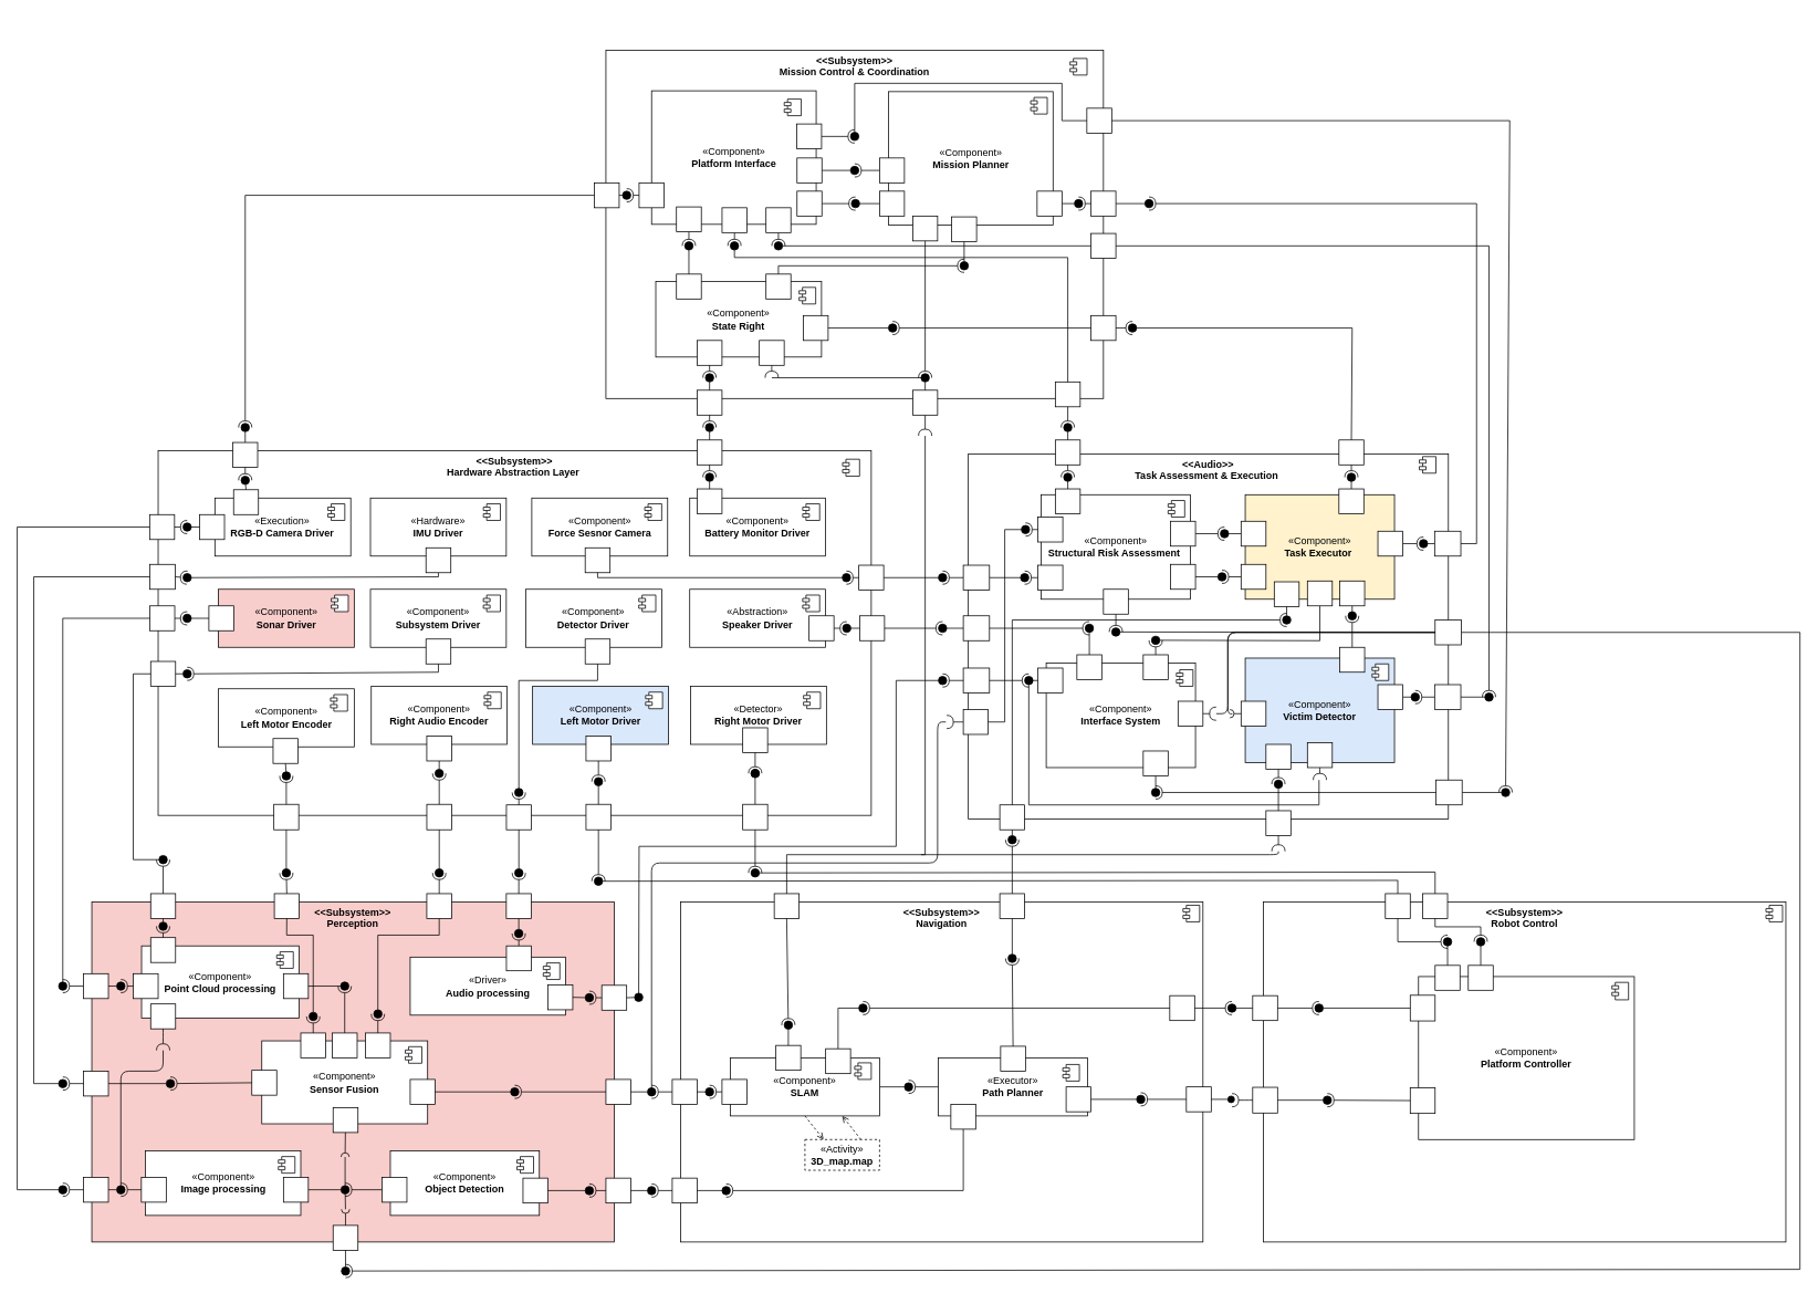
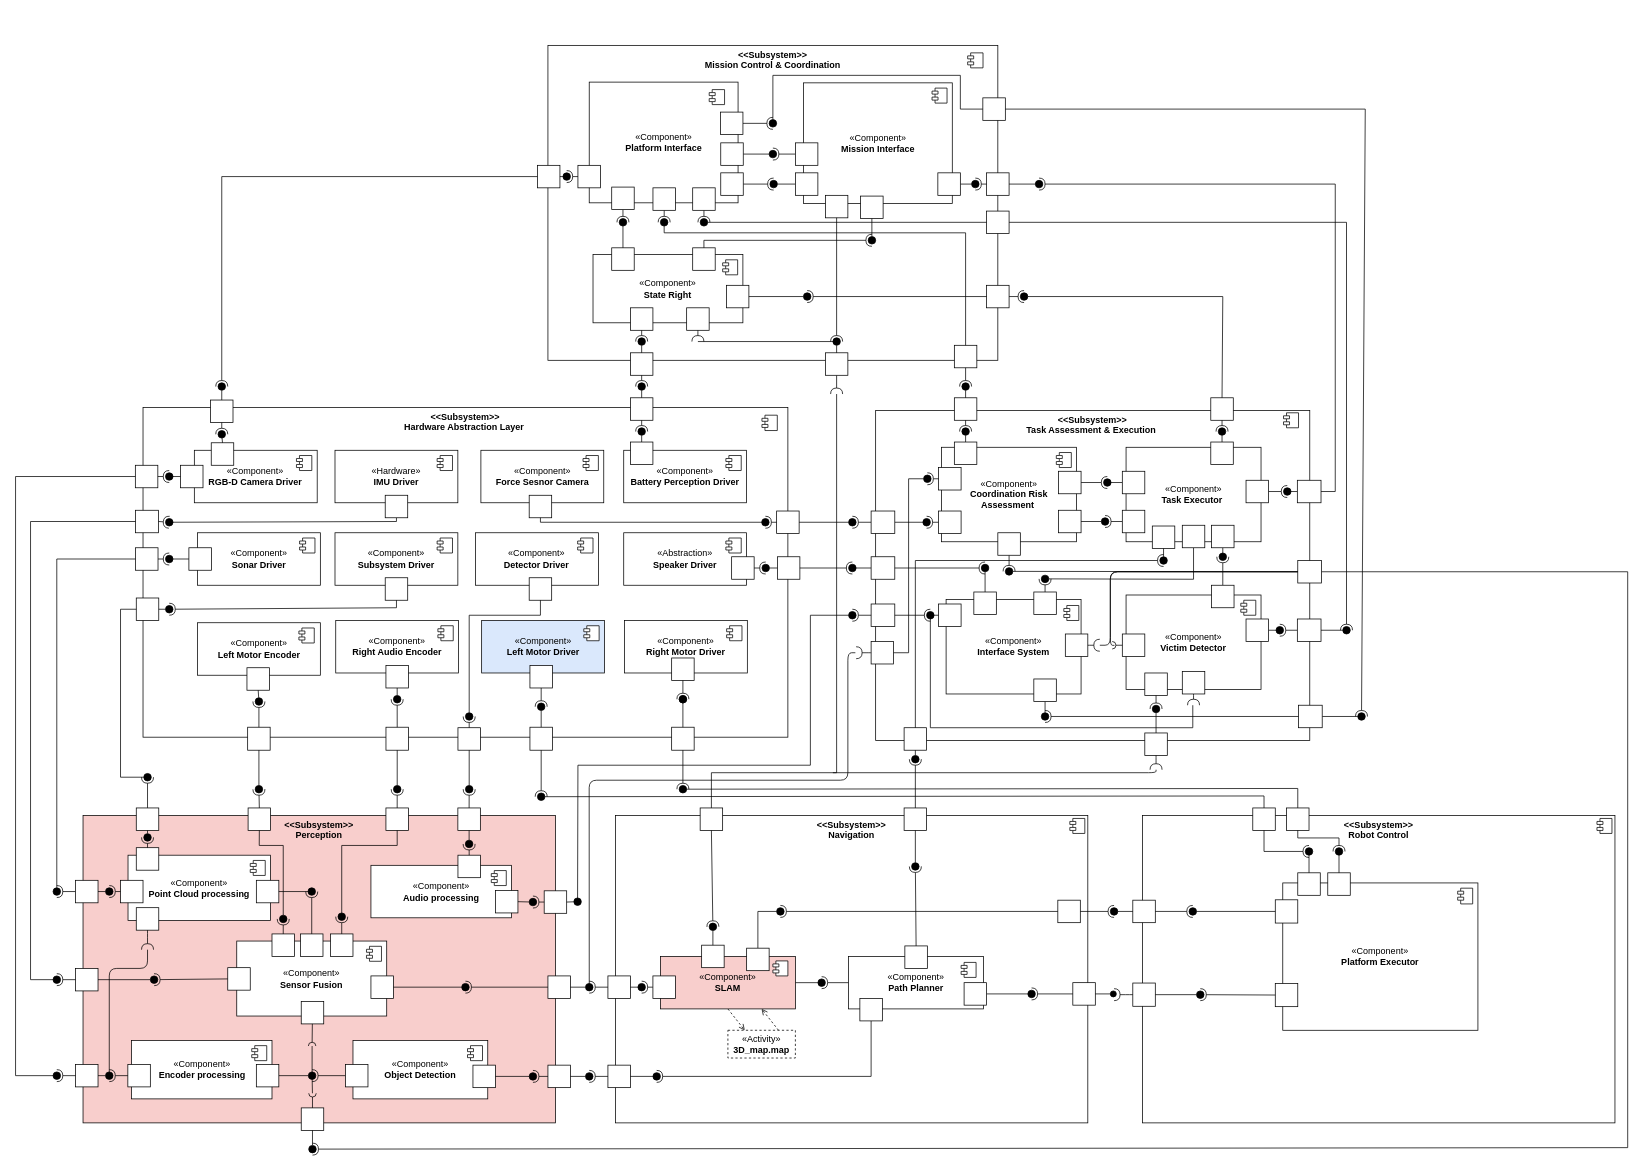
- <mxCell id="380" value="«Component»&lt;br&gt;&lt;b&gt;Mission Planner&lt;/b&gt;" style="html=1;dropTarget=0;whiteSpace=wrap;" parent="1" vertex="1"><mxGeometry x="1070.75" y="110" width="198.5" height="161" as="geometry" /></mxCell>
+ <mxCell id="380" value="«Component»&lt;br&gt;&lt;b&gt;Mission Interface&lt;/b&gt;" style="html=1;dropTarget=0;whiteSpace=wrap;" parent="1" vertex="1"><mxGeometry x="1070.75" y="110" width="198.5" height="161" as="geometry" /></mxCell>
- <mxCell id="4" value="&lt;p style=&quot;margin:0px;margin-top:6px;text-align:center;&quot;&gt;&lt;b&gt;&amp;lt;&amp;lt;Audio&amp;gt;&amp;gt;&lt;br&gt;Task Assessment &amp;amp; Execution&amp;nbsp;&lt;/b&gt;&lt;/p&gt;&lt;p style=&quot;margin:0px;margin-left:8px;&quot;&gt;&lt;br&gt;&lt;/p&gt;" style="align=left;overflow=fill;html=1;dropTarget=0;whiteSpace=wrap;container=0;" parent="1" vertex="1"><mxGeometry x="1167.056" y="547" width="578.947" height="440" as="geometry" /></mxCell>
+ <mxCell id="4" value="&lt;p style=&quot;margin:0px;margin-top:6px;text-align:center;&quot;&gt;&lt;b&gt;&amp;lt;&amp;lt;Subsystem&amp;gt;&amp;gt;&lt;br&gt;Task Assessment &amp;amp; Execution&amp;nbsp;&lt;/b&gt;&lt;/p&gt;&lt;p style=&quot;margin:0px;margin-left:8px;&quot;&gt;&lt;br&gt;&lt;/p&gt;" style="align=left;overflow=fill;html=1;dropTarget=0;whiteSpace=wrap;container=0;" parent="1" vertex="1"><mxGeometry x="1167.056" y="547" width="578.947" height="440" as="geometry" /></mxCell>
- <mxCell id="16" value="«Execution»&lt;br&gt;&lt;b&gt;RGB-D Camera Driver&lt;/b&gt;" style="html=1;dropTarget=0;whiteSpace=wrap;container=0;" parent="15" vertex="1"><mxGeometry width="163.855" height="70" as="geometry" /></mxCell>
+ <mxCell id="16" value="«Component»&lt;br&gt;&lt;b&gt;RGB-D Camera Driver&lt;/b&gt;" style="html=1;dropTarget=0;whiteSpace=wrap;container=0;" parent="15" vertex="1"><mxGeometry width="163.855" height="70" as="geometry" /></mxCell>
- <mxCell id="193" value="«Component»&lt;br&gt;&lt;b&gt;Battery Monitor Driver&lt;/b&gt;" style="html=1;dropTarget=0;whiteSpace=wrap;container=0;" parent="192" vertex="1"><mxGeometry width="163.855" height="70" as="geometry" /></mxCell>
+ <mxCell id="193" value="«Component»&lt;br&gt;&lt;b&gt;Battery Perception Driver&lt;/b&gt;" style="html=1;dropTarget=0;whiteSpace=wrap;container=0;" parent="192" vertex="1"><mxGeometry width="163.855" height="70" as="geometry" /></mxCell>
- <mxCell id="436" value="«Component»&lt;br&gt;&lt;b&gt;Structural Risk Assessment&amp;nbsp;&lt;/b&gt;" style="html=1;dropTarget=0;whiteSpace=wrap;container=0;" parent="435" vertex="1"><mxGeometry x="4" y="7" width="180" height="126" as="geometry" /></mxCell>
+ <mxCell id="436" value="«Component»&lt;br&gt;&lt;b&gt;Coordination Risk Assessment&amp;nbsp;&lt;/b&gt;" style="html=1;dropTarget=0;whiteSpace=wrap;container=0;" parent="435" vertex="1"><mxGeometry x="4" y="7" width="180" height="126" as="geometry" /></mxCell>
- <mxCell id="421" value="«Component»&lt;br&gt;&lt;b&gt;Task Executor&amp;nbsp;&lt;/b&gt;" style="html=1;dropTarget=0;whiteSpace=wrap;container=0;fillColor=#fff2cc;" parent="1" vertex="1"><mxGeometry x="1501" y="596" width="180" height="126" as="geometry" /></mxCell>
+ <mxCell id="421" value="«Component»&lt;br&gt;&lt;b&gt;Task Executor&amp;nbsp;&lt;/b&gt;" style="html=1;dropTarget=0;whiteSpace=wrap;container=0;" parent="1" vertex="1"><mxGeometry x="1501" y="596" width="180" height="126" as="geometry" /></mxCell>
- <mxCell id="21" value="«Component»&lt;br&gt;&lt;b&gt;Sonar Driver&lt;/b&gt;" style="html=1;dropTarget=0;whiteSpace=wrap;container=0;fillColor=#f8cecc;" parent="20" vertex="1"><mxGeometry width="163.855" height="70" as="geometry" /></mxCell>
+ <mxCell id="21" value="«Component»&lt;br&gt;&lt;b&gt;Sonar Driver&lt;/b&gt;" style="html=1;dropTarget=0;whiteSpace=wrap;container=0;" parent="20" vertex="1"><mxGeometry width="163.855" height="70" as="geometry" /></mxCell>
- <mxCell id="415" value="«Component»&lt;br&gt;&lt;b&gt;&amp;nbsp;Victim Detector&amp;nbsp;&lt;/b&gt;" style="html=1;dropTarget=0;whiteSpace=wrap;container=0;fillColor=#dae8fc;" parent="1" vertex="1"><mxGeometry x="1501" y="793" width="180" height="126" as="geometry" /></mxCell>
+ <mxCell id="415" value="«Component»&lt;br&gt;&lt;b&gt;&amp;nbsp;Victim Detector&amp;nbsp;&lt;/b&gt;" style="html=1;dropTarget=0;whiteSpace=wrap;container=0;" parent="1" vertex="1"><mxGeometry x="1501" y="793" width="180" height="126" as="geometry" /></mxCell>
- <mxCell id="215" value="«Detector»&lt;br&gt;&lt;b&gt;Right Motor Driver&lt;/b&gt;" style="html=1;dropTarget=0;whiteSpace=wrap;container=0;" parent="214" vertex="1"><mxGeometry width="163.855" height="70" as="geometry" /></mxCell>
+ <mxCell id="215" value="«Component»&lt;br&gt;&lt;b&gt;Right Motor Driver&lt;/b&gt;" style="html=1;dropTarget=0;whiteSpace=wrap;container=0;" parent="214" vertex="1"><mxGeometry width="163.855" height="70" as="geometry" /></mxCell>
- <mxCell id="93" value="«Driver»&lt;br&gt;&lt;b&gt;Audio processing&lt;/b&gt;" style="html=1;dropTarget=0;whiteSpace=wrap;" parent="1" vertex="1"><mxGeometry x="493.95" y="1153.5" width="187.5" height="70" as="geometry" /></mxCell>
+ <mxCell id="93" value="«Component»&lt;br&gt;&lt;b&gt;Audio processing&lt;/b&gt;" style="html=1;dropTarget=0;whiteSpace=wrap;" parent="1" vertex="1"><mxGeometry x="493.95" y="1153.5" width="187.5" height="70" as="geometry" /></mxCell>
- <mxCell id="45" value="«Component»&lt;br&gt;&lt;b&gt;Platform Controller&lt;/b&gt;" style="html=1;dropTarget=0;whiteSpace=wrap;" parent="1" vertex="1"><mxGeometry x="1710" y="1177" width="260.25" height="196.5" as="geometry" /></mxCell>
+ <mxCell id="45" value="«Component»&lt;br&gt;&lt;b&gt;Platform Executor&lt;/b&gt;" style="html=1;dropTarget=0;whiteSpace=wrap;" parent="1" vertex="1"><mxGeometry x="1710" y="1177" width="260.25" height="196.5" as="geometry" /></mxCell>
- <mxCell id="225" value="«Component»&lt;br&gt;&lt;b&gt;SLAM&lt;/b&gt;" style="html=1;dropTarget=0;whiteSpace=wrap;flipH=1;" parent="224" vertex="1"><mxGeometry width="180" height="70" as="geometry" /></mxCell>
+ <mxCell id="225" value="«Component»&lt;br&gt;&lt;b&gt;SLAM&lt;/b&gt;" style="html=1;dropTarget=0;whiteSpace=wrap;flipH=1;fillColor=#f8cecc;" parent="224" vertex="1"><mxGeometry width="180" height="70" as="geometry" /></mxCell>
- <mxCell id="219" value="«Executor»&lt;br&gt;&lt;b&gt;Path Planner&lt;/b&gt;" style="html=1;dropTarget=0;whiteSpace=wrap;flipH=1;" parent="218" vertex="1"><mxGeometry width="180" height="70" as="geometry" /></mxCell>
+ <mxCell id="219" value="«Component»&lt;br&gt;&lt;b&gt;Path Planner&lt;/b&gt;" style="html=1;dropTarget=0;whiteSpace=wrap;flipH=1;" parent="218" vertex="1"><mxGeometry width="180" height="70" as="geometry" /></mxCell>
- <mxCell id="81" value="«Component»&lt;br&gt;&lt;b&gt;Image processing&lt;/b&gt;" style="html=1;dropTarget=0;whiteSpace=wrap;" parent="1" vertex="1"><mxGeometry x="174.5" y="1387" width="187.5" height="78" as="geometry" /></mxCell>
+ <mxCell id="81" value="«Component»&lt;br&gt;&lt;b&gt;Encoder processing&lt;/b&gt;" style="html=1;dropTarget=0;whiteSpace=wrap;" parent="1" vertex="1"><mxGeometry x="174.5" y="1387" width="187.5" height="78" as="geometry" /></mxCell>
